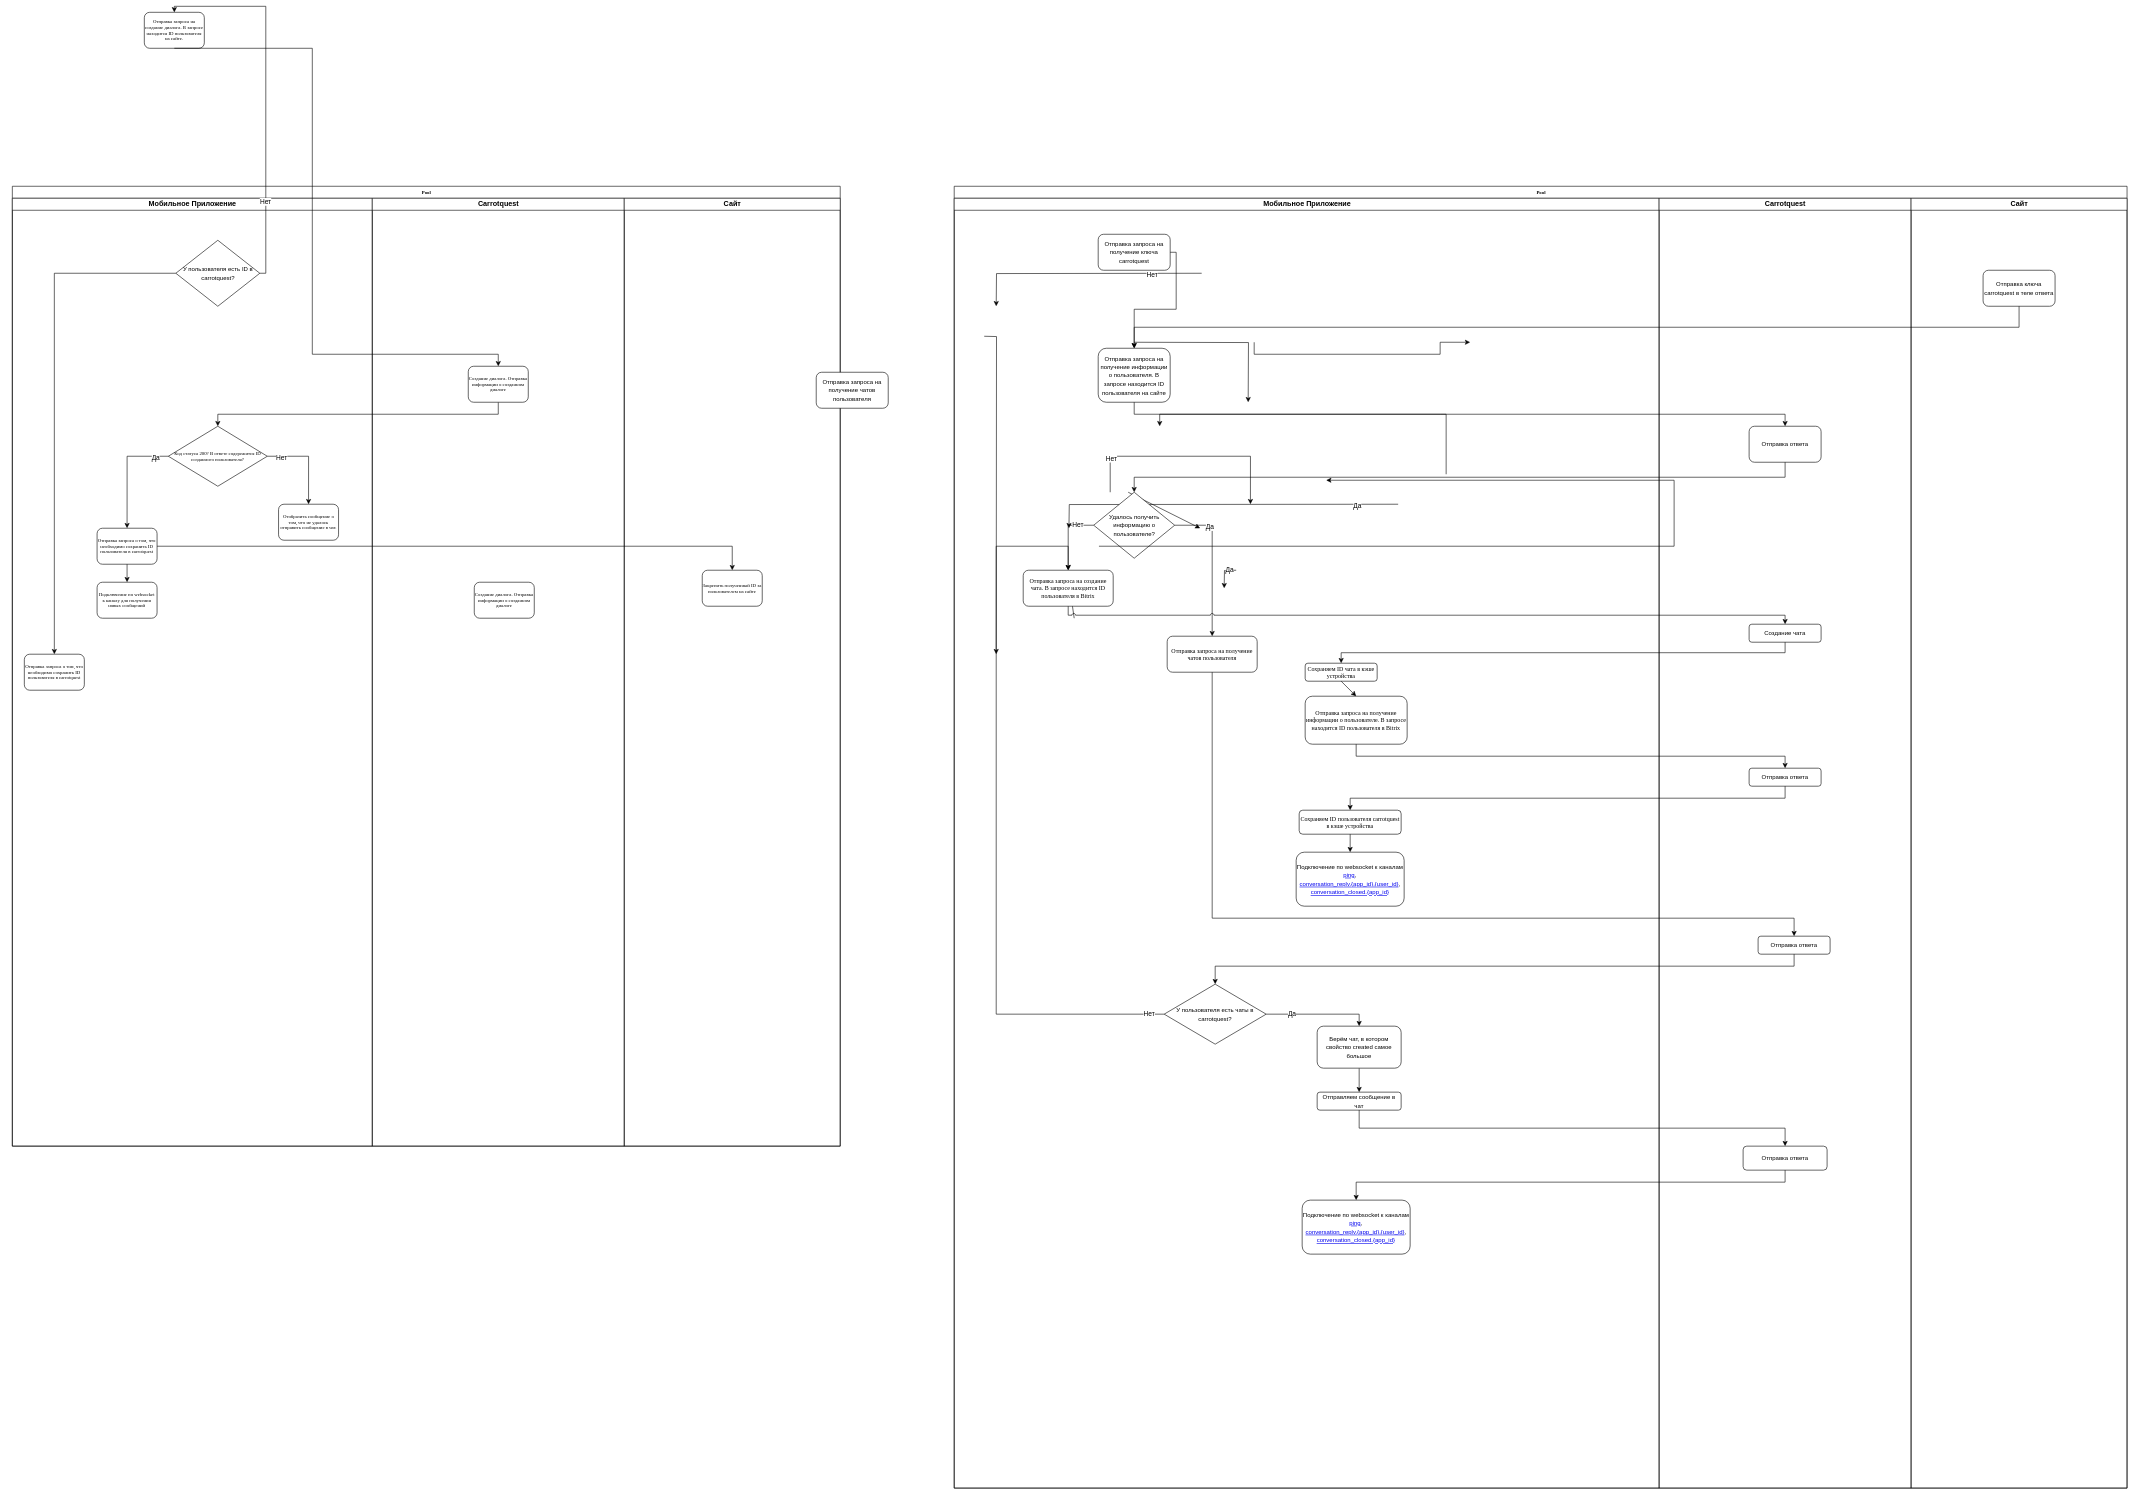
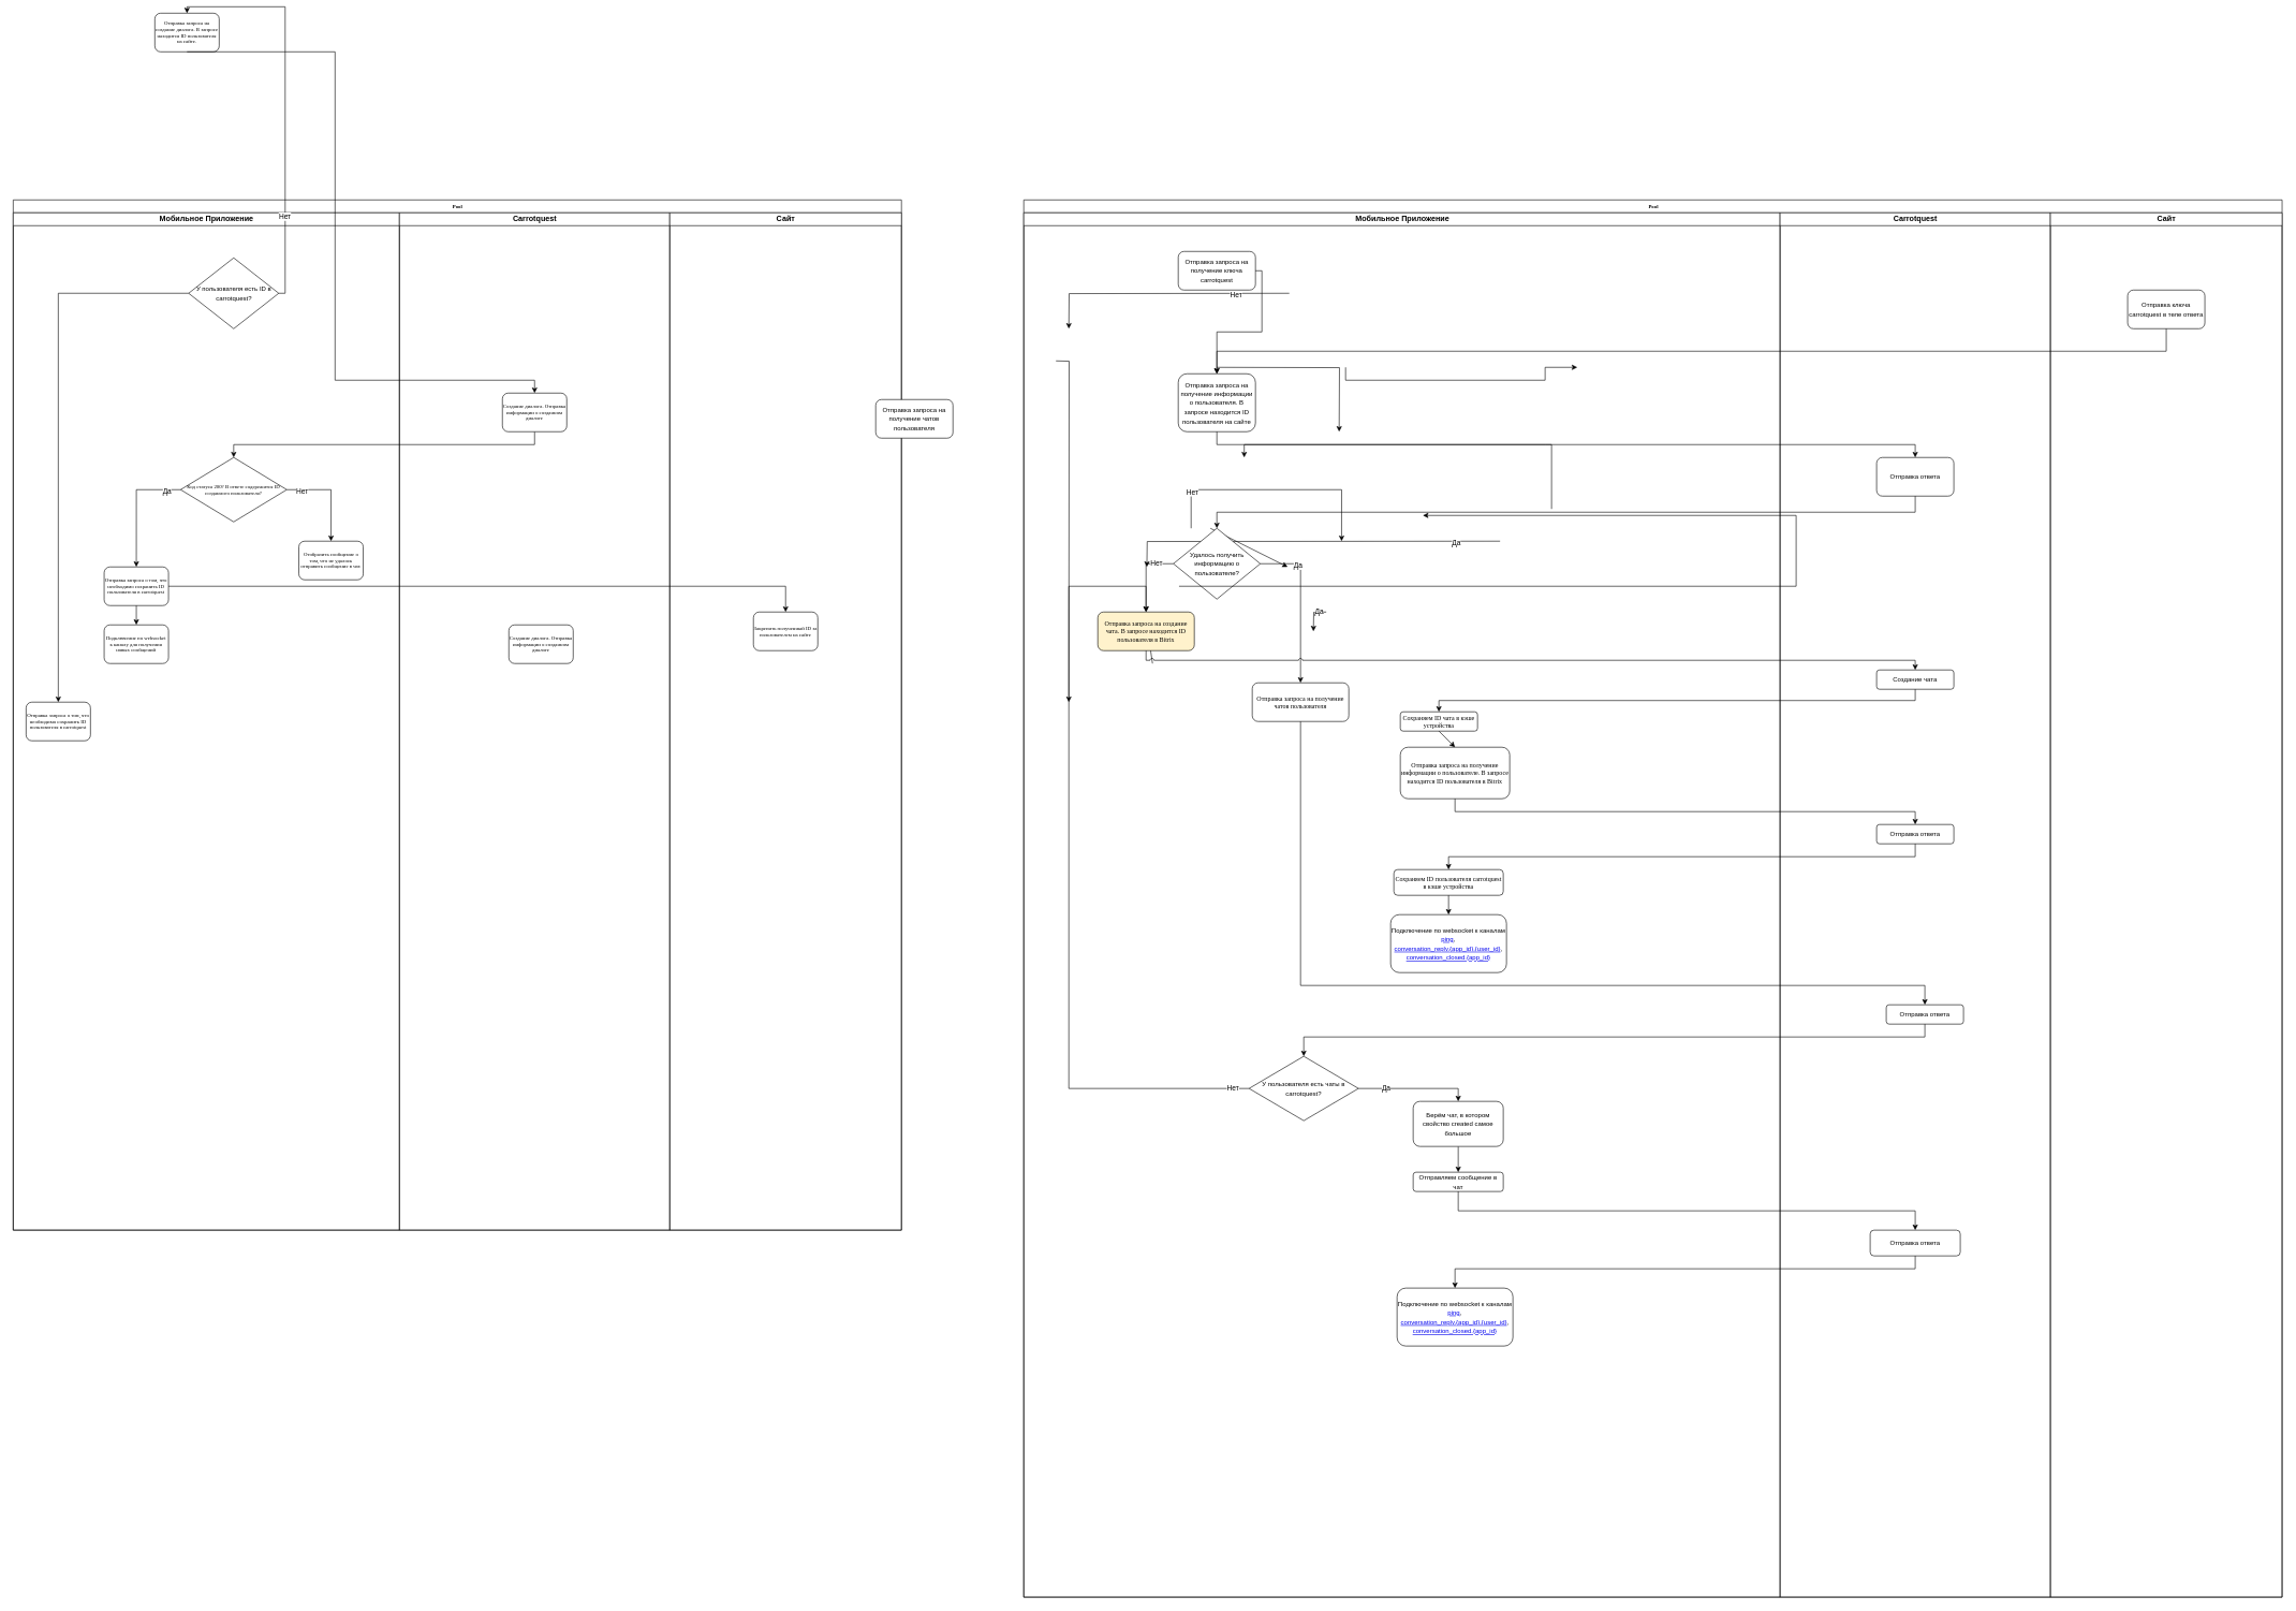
- <mxCell id="41" value="&lt;font style=&quot;font-size: 10px;&quot;&gt;Отправка запроса на создание чата. В запросе находится ID пользователя в Bitrix&lt;/font&gt;" style="rounded=1;whiteSpace=wrap;html=1;shadow=0;labelBackgroundColor=none;strokeWidth=1;fontFamily=Verdana;fontSize=8;align=center;" vertex="1" parent="26"><mxGeometry x="115" y="620" width="150" height="60" as="geometry" /></mxCell>
+ <mxCell id="41" value="&lt;font style=&quot;font-size: 10px;&quot;&gt;Отправка запроса на создание чата. В запросе находится ID пользователя в Bitrix&lt;/font&gt;" style="rounded=1;whiteSpace=wrap;html=1;shadow=0;labelBackgroundColor=none;strokeWidth=1;fontFamily=Verdana;fontSize=8;align=center;fillColor=#fff2cc;" vertex="1" parent="26"><mxGeometry x="115" y="620" width="150" height="60" as="geometry" /></mxCell>
